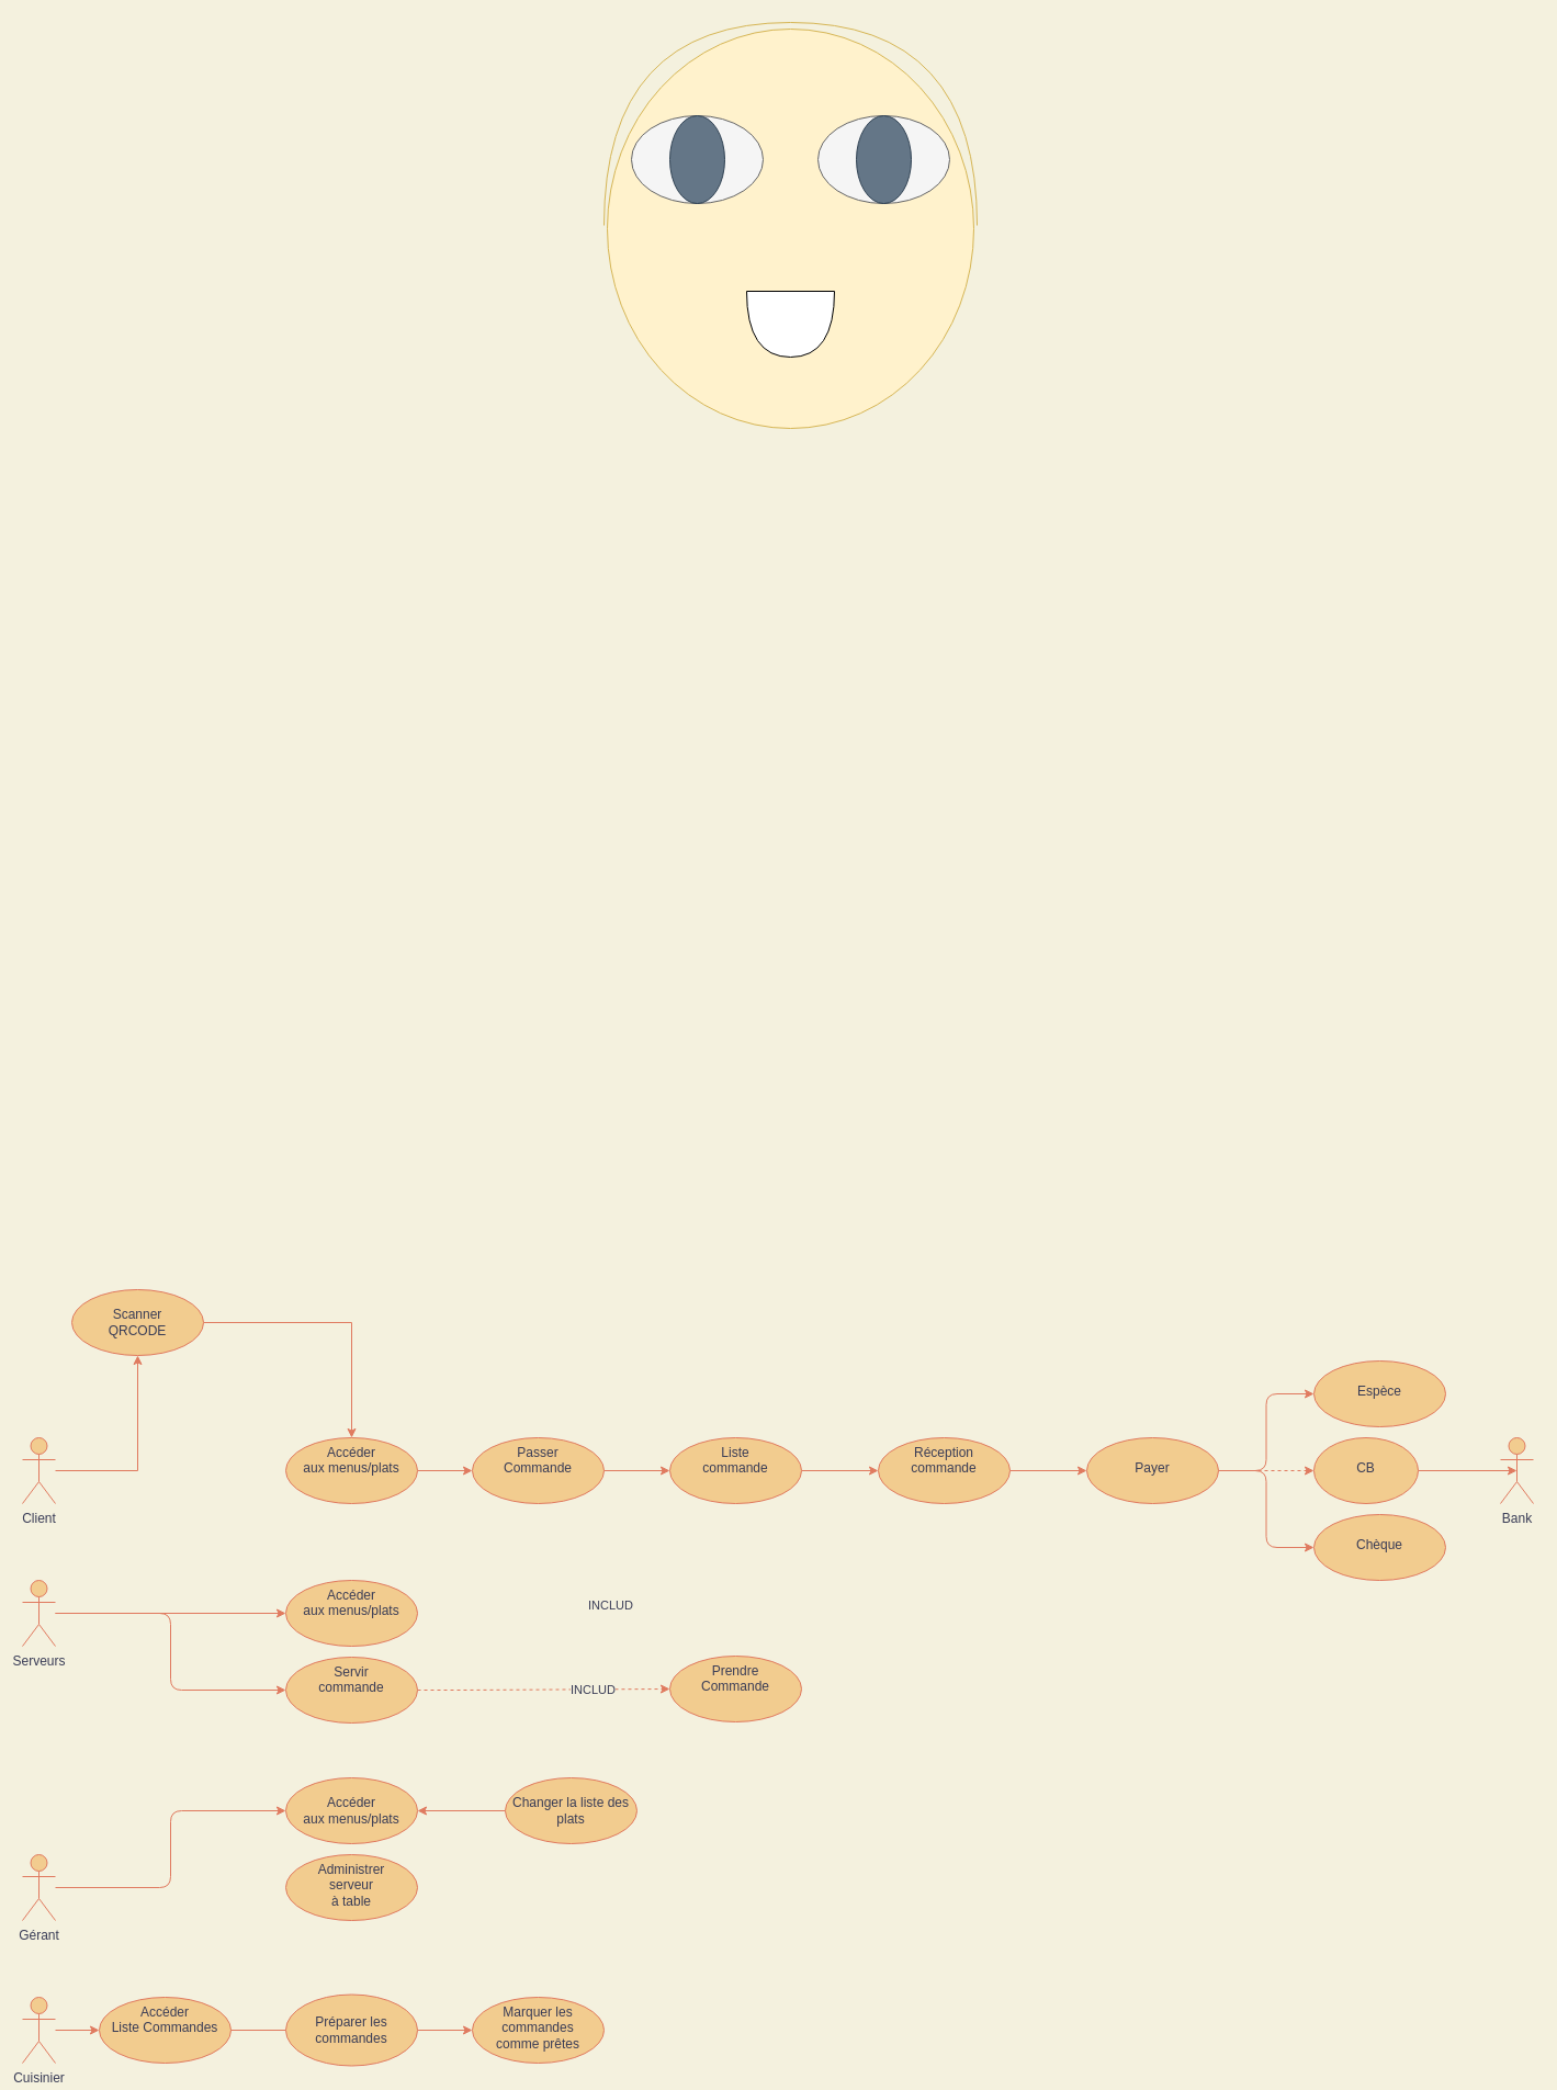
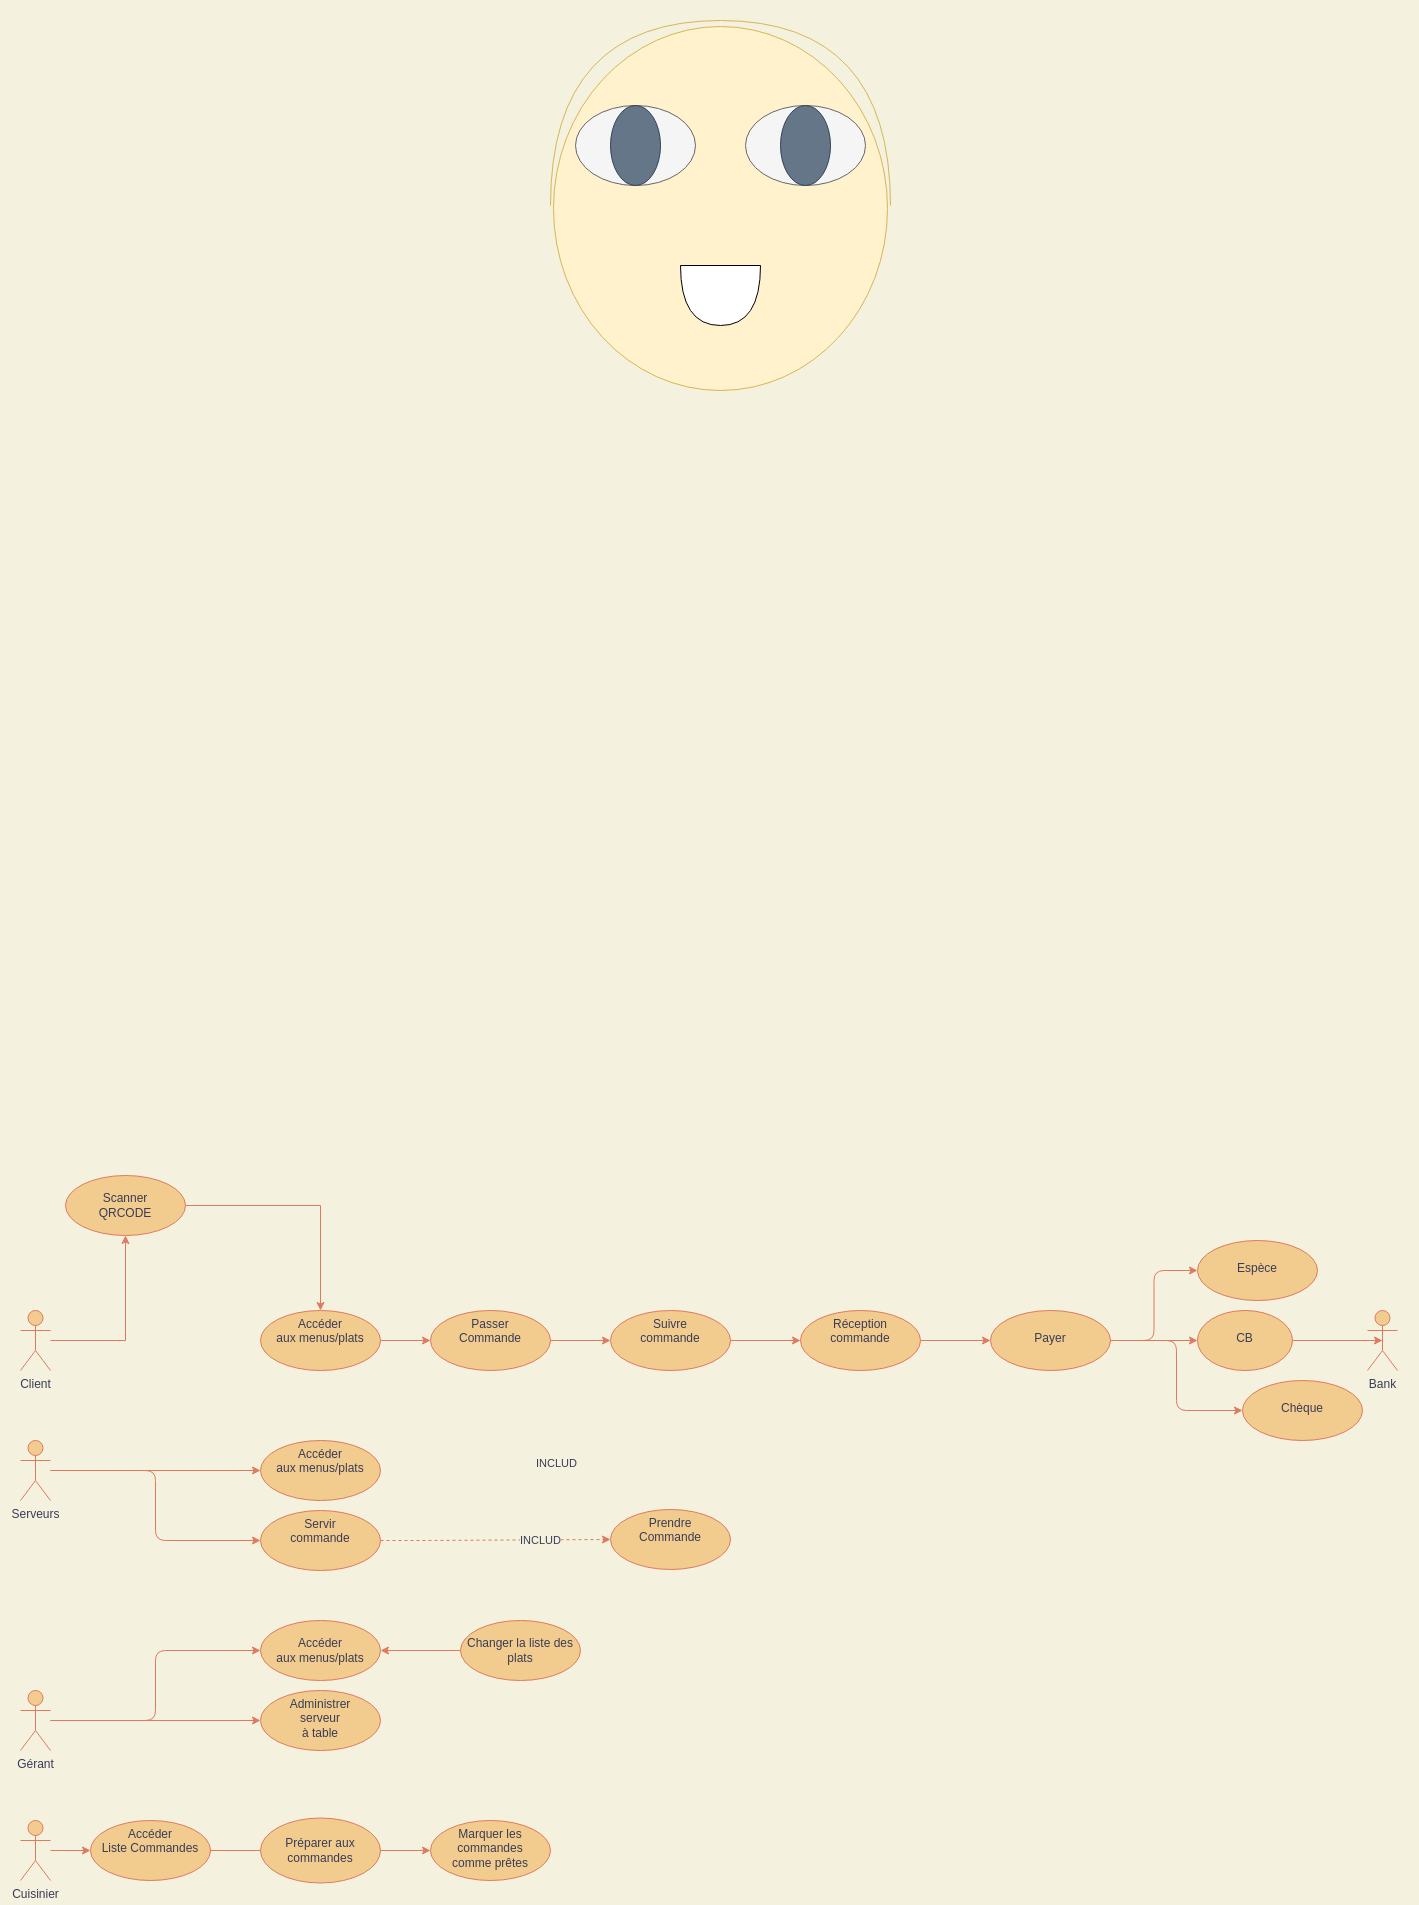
- <mxCell id="17" value="Liste&lt;br&gt;commande" style="ellipse;whiteSpace=wrap;html=1;verticalAlign=top;fillColor=#F2CC8F;strokeColor=#E07A5F;fontColor=#393C56;" parent="1" vertex="1"><mxGeometry x="610" y="1310" width="120" height="60" as="geometry" /></mxCell>
+ <mxCell id="17" value="Suivre&lt;br&gt;commande" style="ellipse;whiteSpace=wrap;html=1;verticalAlign=top;fillColor=#F2CC8F;strokeColor=#E07A5F;fontColor=#393C56;" parent="1" vertex="1"><mxGeometry x="610" y="1310" width="120" height="60" as="geometry" /></mxCell>
- <mxCell id="18" value="" style="edgeStyle=orthogonalEdgeStyle;curved=0;rounded=1;sketch=0;orthogonalLoop=1;jettySize=auto;html=1;fontColor=#393C56;strokeColor=#E07A5F;fillColor=#F2CC8F;dashed=1;" edge="1" parent="1" source="21" target="23"><mxGeometry relative="1" as="geometry" /></mxCell>
+ <mxCell id="18" value="" style="edgeStyle=orthogonalEdgeStyle;curved=0;rounded=1;sketch=0;orthogonalLoop=1;jettySize=auto;html=1;fontColor=#393C56;strokeColor=#E07A5F;fillColor=#F2CC8F;" edge="1" parent="1" source="21" target="23"><mxGeometry relative="1" as="geometry" /></mxCell>
- <mxCell id="24" value="&lt;br&gt;Chèque" style="ellipse;whiteSpace=wrap;html=1;verticalAlign=top;fillColor=#F2CC8F;strokeColor=#E07A5F;fontColor=#393C56;" parent="1" vertex="1"><mxGeometry x="1197" y="1380" width="120" height="60" as="geometry" /></mxCell>
+ <mxCell id="24" value="&lt;br&gt;Chèque" style="ellipse;whiteSpace=wrap;html=1;verticalAlign=top;fillColor=#F2CC8F;strokeColor=#E07A5F;fontColor=#393C56;" parent="1" vertex="1"><mxGeometry x="1242" y="1380" width="120" height="60" as="geometry" /></mxCell>
+ <mxCell id="7" style="edgeStyle=orthogonalEdgeStyle;rounded=0;orthogonalLoop=1;jettySize=auto;html=1;entryX=0;entryY=0.5;entryDx=0;entryDy=0;strokeColor=#E07A5F;fontColor=#393C56;labelBackgroundColor=#F4F1DE;" edge="1" parent="1" source="9" target="35"><mxGeometry relative="1" as="geometry" /></mxCell>
- <mxCell id="49" value="Préparer les commandes" style="ellipse;whiteSpace=wrap;html=1;fillColor=#F2CC8F;strokeColor=#E07A5F;fontColor=#393C56;" vertex="1" parent="1"><mxGeometry x="260" y="1817.5" width="120" height="65" as="geometry" /></mxCell>
+ <mxCell id="49" value="Préparer aux commandes" style="ellipse;whiteSpace=wrap;html=1;fillColor=#F2CC8F;strokeColor=#E07A5F;fontColor=#393C56;" vertex="1" parent="1"><mxGeometry x="260" y="1817.5" width="120" height="65" as="geometry" /></mxCell>
